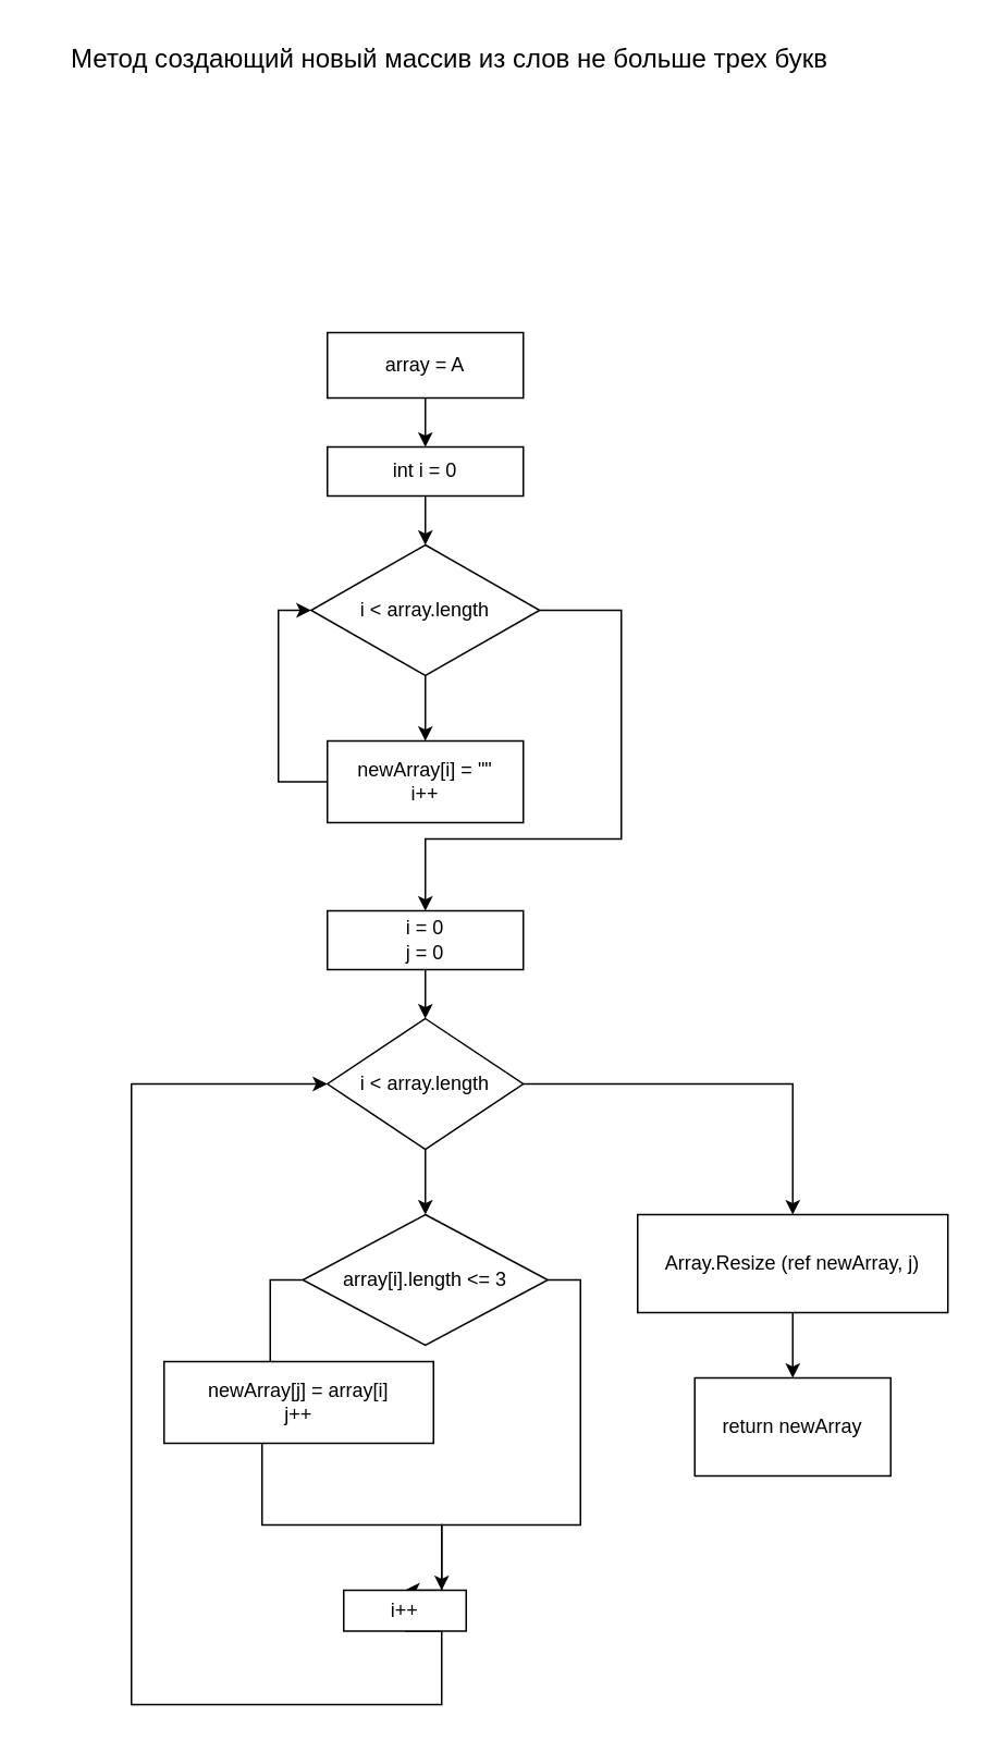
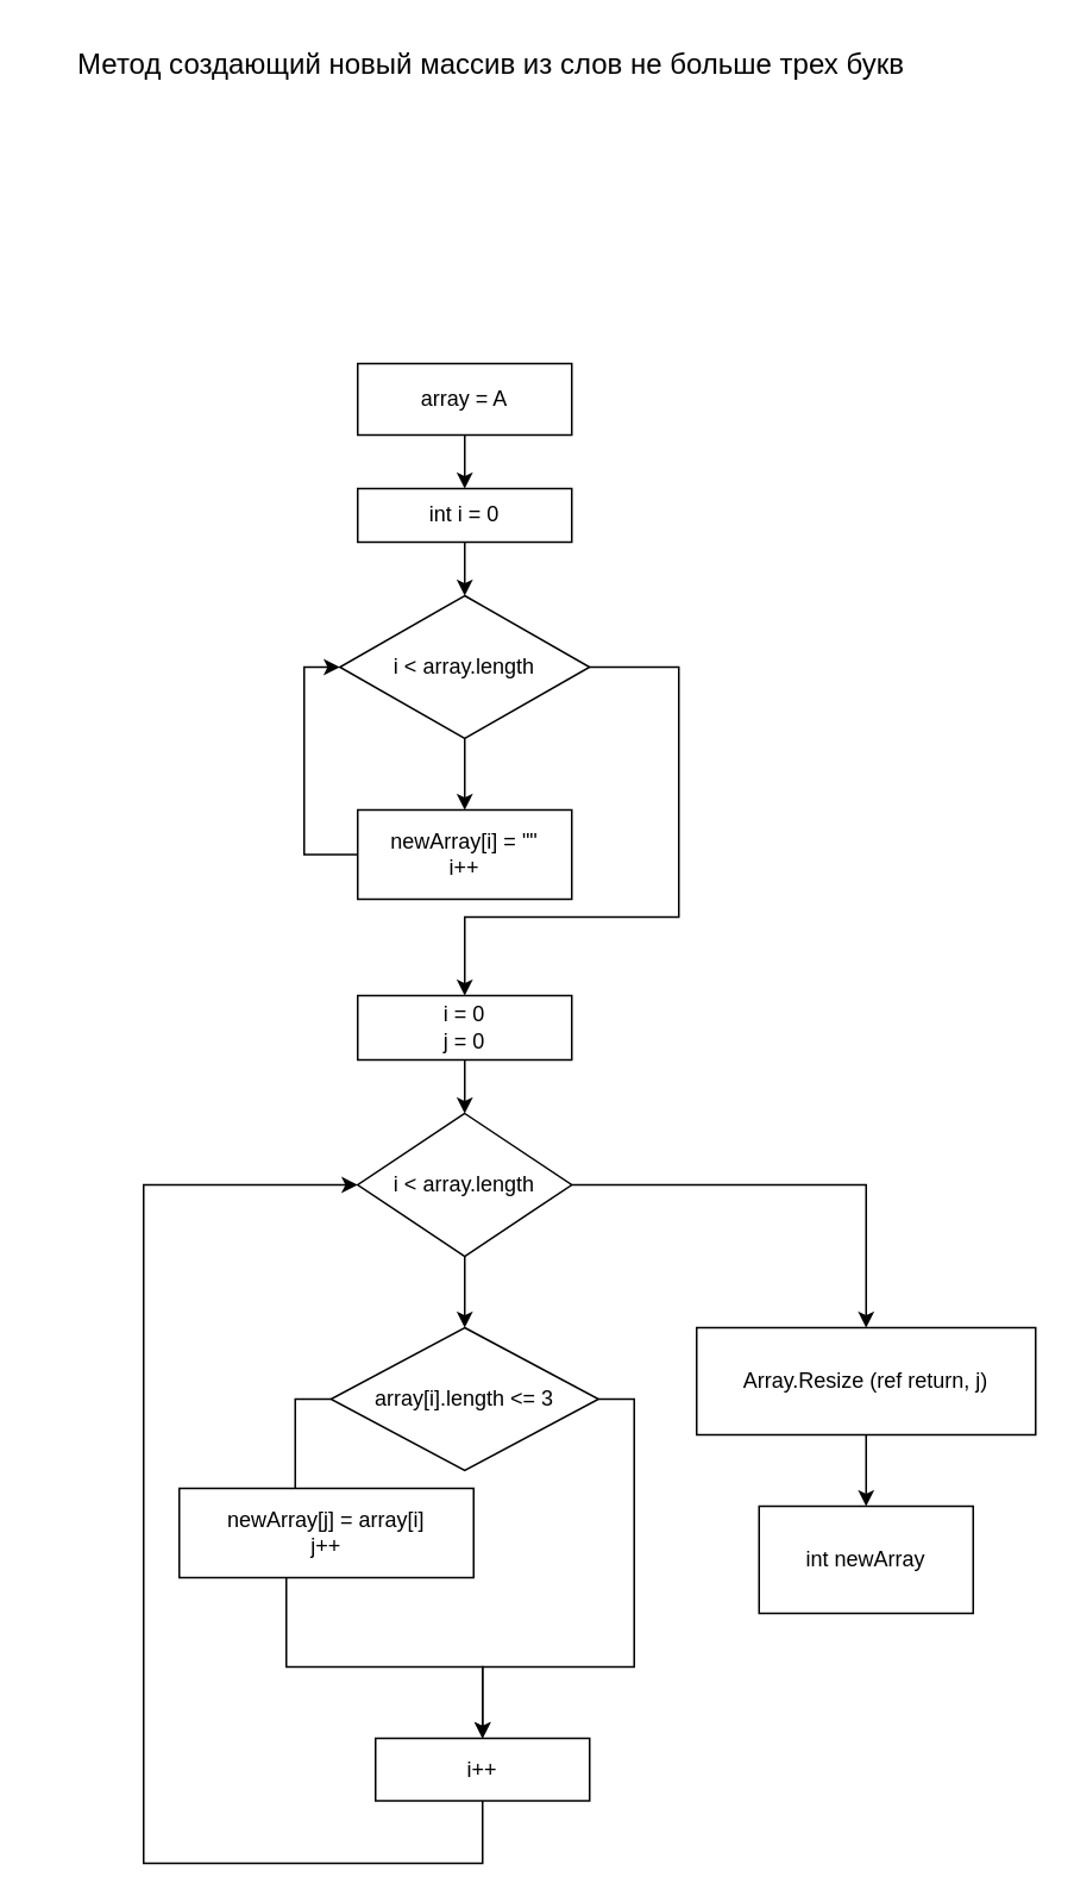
- <mxCell id="23" value="Array.Resize (ref newArray, j)" style="whiteSpace=wrap;html=1;" parent="1" vertex="1"><mxGeometry x="390" y="743" width="190" height="60" as="geometry" /></mxCell>
+ <mxCell id="23" value="Array.Resize (ref return, j)" style="whiteSpace=wrap;html=1;" parent="1" vertex="1"><mxGeometry x="390" y="743" width="190" height="60" as="geometry" /></mxCell>
- <mxCell id="26" value="return newArray" style="whiteSpace=wrap;html=1;" parent="1" vertex="1"><mxGeometry x="425" y="843" width="120" height="60" as="geometry" /></mxCell>
+ <mxCell id="26" value="int newArray" style="whiteSpace=wrap;html=1;" parent="1" vertex="1"><mxGeometry x="425" y="843" width="120" height="60" as="geometry" /></mxCell>
- <mxCell id="25" value="i++" style="whiteSpace=wrap;html=1;" parent="1" vertex="1"><mxGeometry x="210" y="973" width="75" height="25" as="geometry" /></mxCell>
+ <mxCell id="25" value="i++" style="whiteSpace=wrap;html=1;" parent="1" vertex="1"><mxGeometry x="210" y="973" width="120" height="35" as="geometry" /></mxCell>
